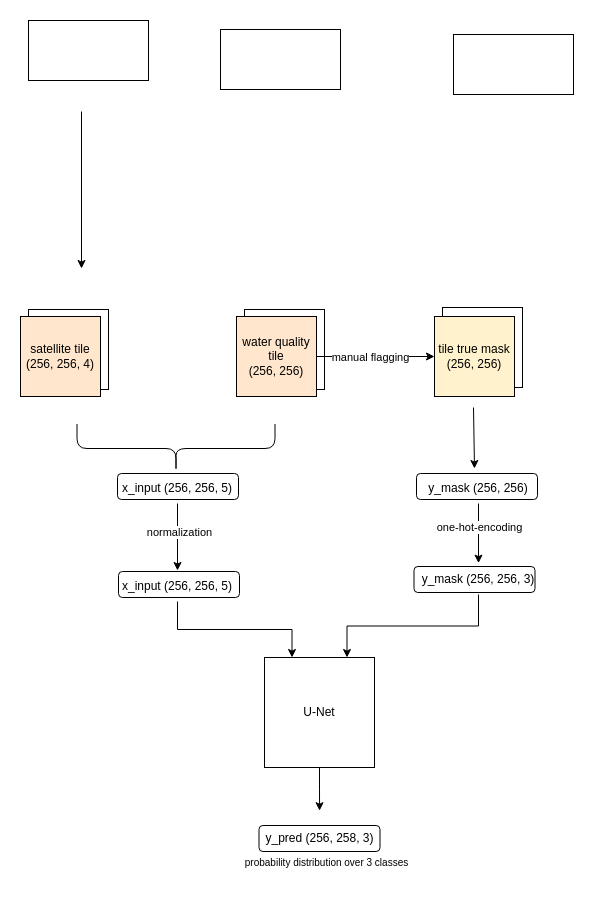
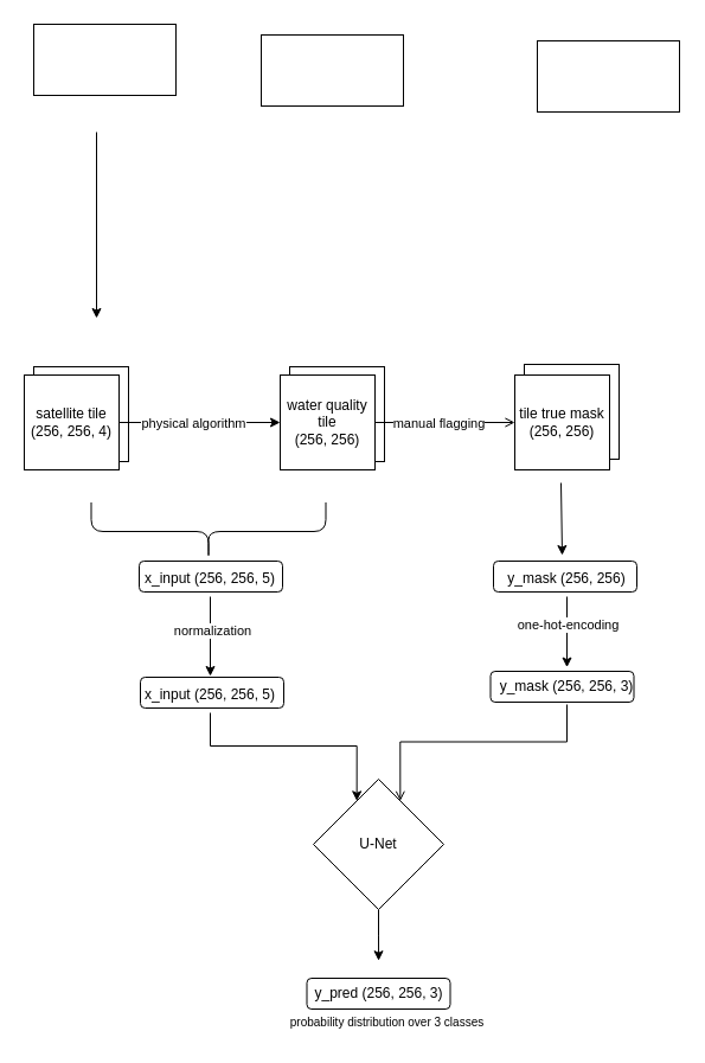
- <mxCell id="7" value="&lt;div&gt;satellite tile&lt;/div&gt;&lt;div&gt;(256, 256, 4)&lt;br&gt;&lt;/div&gt;" style="whiteSpace=wrap;html=1;aspect=fixed;fillColor=#ffe6cc;" vertex="1" parent="1"><mxGeometry x="20" y="316" width="80" height="80" as="geometry" /></mxCell>
+ <mxCell id="7" value="&lt;div&gt;satellite tile&lt;/div&gt;&lt;div&gt;(256, 256, 4)&lt;br&gt;&lt;/div&gt;" style="whiteSpace=wrap;html=1;aspect=fixed;" vertex="1" parent="1"><mxGeometry x="20" y="316" width="80" height="80" as="geometry" /></mxCell>
+ <mxCell id="5" style="edgeStyle=orthogonalEdgeStyle;rounded=0;orthogonalLoop=1;jettySize=auto;html=1;entryX=0;entryY=0.5;entryDx=0;entryDy=0;" edge="1" parent="1" source="7" target="10"><mxGeometry relative="1" as="geometry" /></mxCell>
+ <mxCell id="6" value="physical algorithm" style="edgeLabel;html=1;align=center;verticalAlign=middle;resizable=0;points=[];" vertex="1" connectable="0" parent="5"><mxGeometry x="-0.288" y="-1" relative="1" as="geometry"><mxPoint x="14" y="-1" as="offset" /></mxGeometry></mxCell>
- <mxCell id="10" value="&lt;div&gt;water quality tile&lt;/div&gt;&lt;div&gt;(256, 256)&lt;br&gt;&lt;/div&gt;" style="whiteSpace=wrap;html=1;aspect=fixed;fillColor=#ffe6cc;" vertex="1" parent="1"><mxGeometry x="236" y="316" width="80" height="80" as="geometry" /></mxCell>
+ <mxCell id="10" value="&lt;div&gt;water quality tile&lt;/div&gt;&lt;div&gt;(256, 256)&lt;br&gt;&lt;/div&gt;" style="whiteSpace=wrap;html=1;aspect=fixed;" vertex="1" parent="1"><mxGeometry x="236" y="316" width="80" height="80" as="geometry" /></mxCell>
- <mxCell id="8" style="edgeStyle=orthogonalEdgeStyle;rounded=0;orthogonalLoop=1;jettySize=auto;html=1;entryX=0;entryY=0.5;entryDx=0;entryDy=0;" edge="1" parent="1" source="10" target="11"><mxGeometry relative="1" as="geometry"><mxPoint x="413" y="356" as="targetPoint" /></mxGeometry></mxCell>
+ <mxCell id="8" style="edgeStyle=orthogonalEdgeStyle;rounded=0;orthogonalLoop=1;jettySize=auto;html=1;entryX=0;entryY=0.5;entryDx=0;entryDy=0;endArrow=open;" edge="1" parent="1" source="10" target="11"><mxGeometry relative="1" as="geometry"><mxPoint x="413" y="356" as="targetPoint" /></mxGeometry></mxCell>
- <mxCell id="11" value="&lt;div&gt;tile true mask&lt;/div&gt;(256, 256)" style="whiteSpace=wrap;html=1;aspect=fixed;fillColor=#fff2cc;" vertex="1" parent="1"><mxGeometry x="434" y="316" width="80" height="80" as="geometry" /></mxCell>
+ <mxCell id="11" value="&lt;div&gt;tile true mask&lt;/div&gt;(256, 256)" style="whiteSpace=wrap;html=1;aspect=fixed;" vertex="1" parent="1"><mxGeometry x="434" y="316" width="80" height="80" as="geometry" /></mxCell>
- <mxCell id="24" style="edgeStyle=orthogonalEdgeStyle;rounded=0;orthogonalLoop=1;jettySize=auto;html=1;exitX=0.5;exitY=1;exitDx=0;exitDy=0;entryX=0.75;entryY=0;entryDx=0;entryDy=0;" edge="1" parent="1" source="25" target="21"><mxGeometry relative="1" as="geometry" /></mxCell>
+ <mxCell id="24" style="edgeStyle=orthogonalEdgeStyle;rounded=0;orthogonalLoop=1;jettySize=auto;html=1;exitX=0.5;exitY=1;exitDx=0;exitDy=0;entryX=0.75;entryY=0;entryDx=0;entryDy=0;endArrow=open;" edge="1" parent="1" source="25" target="21"><mxGeometry relative="1" as="geometry" /></mxCell>
- <mxCell id="21" value="U-Net" style="whiteSpace=wrap;html=1;aspect=fixed;" vertex="1" parent="1"><mxGeometry x="264" y="657" width="110" height="110" as="geometry" /></mxCell>
+ <mxCell id="21" value="U-Net" style="rhombus;whiteSpace=wrap;html=1;aspect=fixed;" vertex="1" parent="1"><mxGeometry x="264" y="657" width="110" height="110" as="geometry" /></mxCell>
- <mxCell id="26" value="&lt;div&gt;y_pred (256, 258, 3)&lt;/div&gt;" style="text;html=1;align=center;verticalAlign=middle;resizable=0;points=[];autosize=1;strokeColor=none;fillColor=none;" vertex="1" parent="1"><mxGeometry x="256" y="825" width="126" height="26" as="geometry" /></mxCell>
+ <mxCell id="26" value="&lt;div&gt;y_pred (256, 256, 3)&lt;/div&gt;" style="text;html=1;align=center;verticalAlign=middle;resizable=0;points=[];autosize=1;strokeColor=none;fillColor=none;" vertex="1" parent="1"><mxGeometry x="256" y="825" width="126" height="26" as="geometry" /></mxCell>
